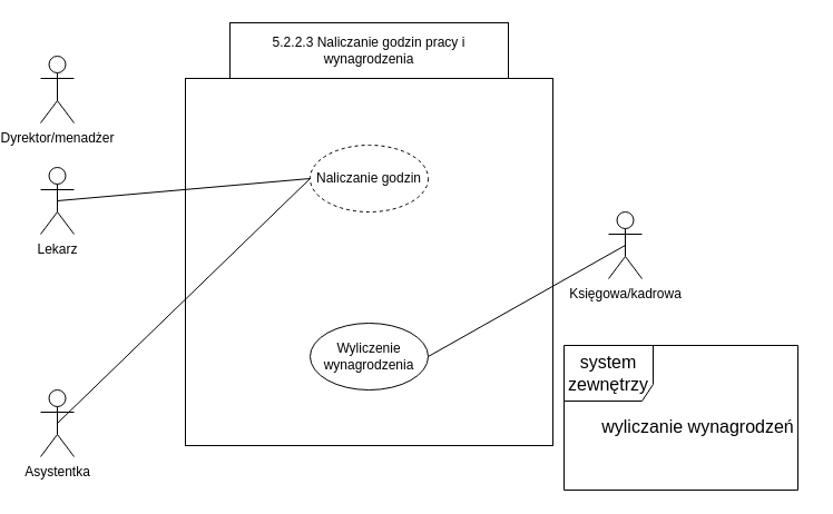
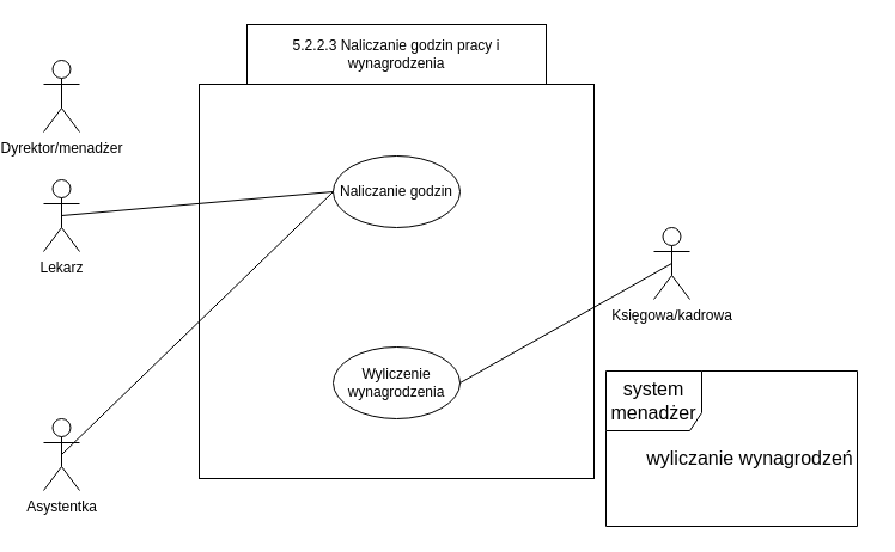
- <mxCell id="4" value="Naliczanie godzin" style="ellipse;whiteSpace=wrap;html=1;dashed=1;" parent="1" vertex="1"><mxGeometry x="262" y="130" width="106" height="60" as="geometry" /></mxCell>
+ <mxCell id="4" value="Naliczanie godzin" style="ellipse;whiteSpace=wrap;html=1;" parent="1" vertex="1"><mxGeometry x="262" y="130" width="106" height="60" as="geometry" /></mxCell>
- <mxCell id="13" value="system zewnętrzy" style="shape=umlFrame;whiteSpace=wrap;html=1;pointerEvents=0;fontSize=16;width=80;height=50;" vertex="1" parent="1"><mxGeometry x="490" y="310" width="210" height="130" as="geometry" /></mxCell>
+ <mxCell id="13" value="system menadżer" style="shape=umlFrame;whiteSpace=wrap;html=1;pointerEvents=0;fontSize=16;width=80;height=50;" vertex="1" parent="1"><mxGeometry x="490" y="310" width="210" height="130" as="geometry" /></mxCell>
